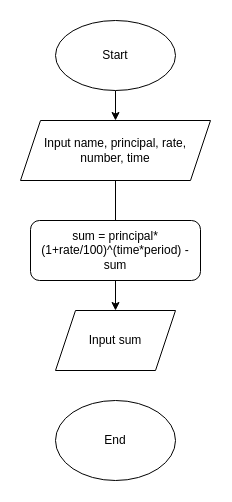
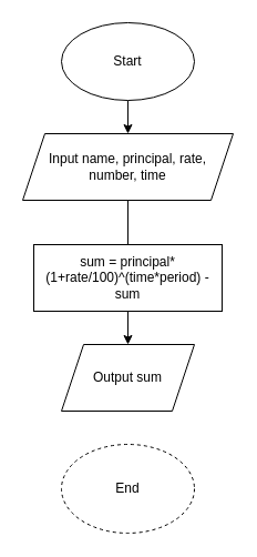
- <mxCell id="9" value="sum = principal*(1+rate/100)^(time*period) - sum" style="whiteSpace=wrap;html=1;rounded=1;" vertex="1" parent="1"><mxGeometry x="30" y="220" width="170" height="60" as="geometry" /></mxCell>
+ <mxCell id="9" value="sum = principal*(1+rate/100)^(time*period) - sum" style="rounded=0;whiteSpace=wrap;html=1;" vertex="1" parent="1"><mxGeometry x="30" y="220" width="170" height="60" as="geometry" /></mxCell>
- <mxCell id="6" value="Input sum" style="shape=parallelogram;perimeter=parallelogramPerimeter;whiteSpace=wrap;html=1;fixedSize=1;" parent="1" vertex="1"><mxGeometry x="55" y="310" width="120" height="60" as="geometry" /></mxCell>
+ <mxCell id="6" value="Output sum" style="shape=parallelogram;perimeter=parallelogramPerimeter;whiteSpace=wrap;html=1;fixedSize=1;" parent="1" vertex="1"><mxGeometry x="55" y="310" width="120" height="60" as="geometry" /></mxCell>
- <mxCell id="7" value="End" style="ellipse;whiteSpace=wrap;html=1;" parent="1" vertex="1"><mxGeometry x="55" y="400" width="120" height="80" as="geometry" /></mxCell>
+ <mxCell id="7" value="End" style="ellipse;whiteSpace=wrap;html=1;dashed=1;" parent="1" vertex="1"><mxGeometry x="55" y="400" width="120" height="80" as="geometry" /></mxCell>
